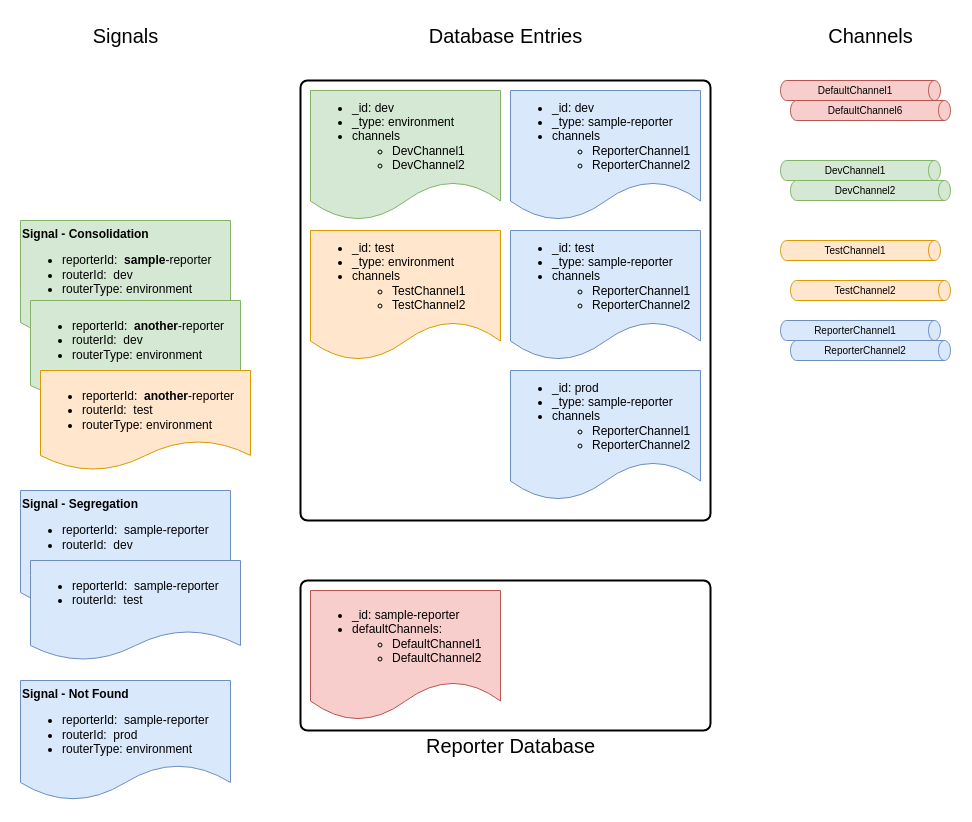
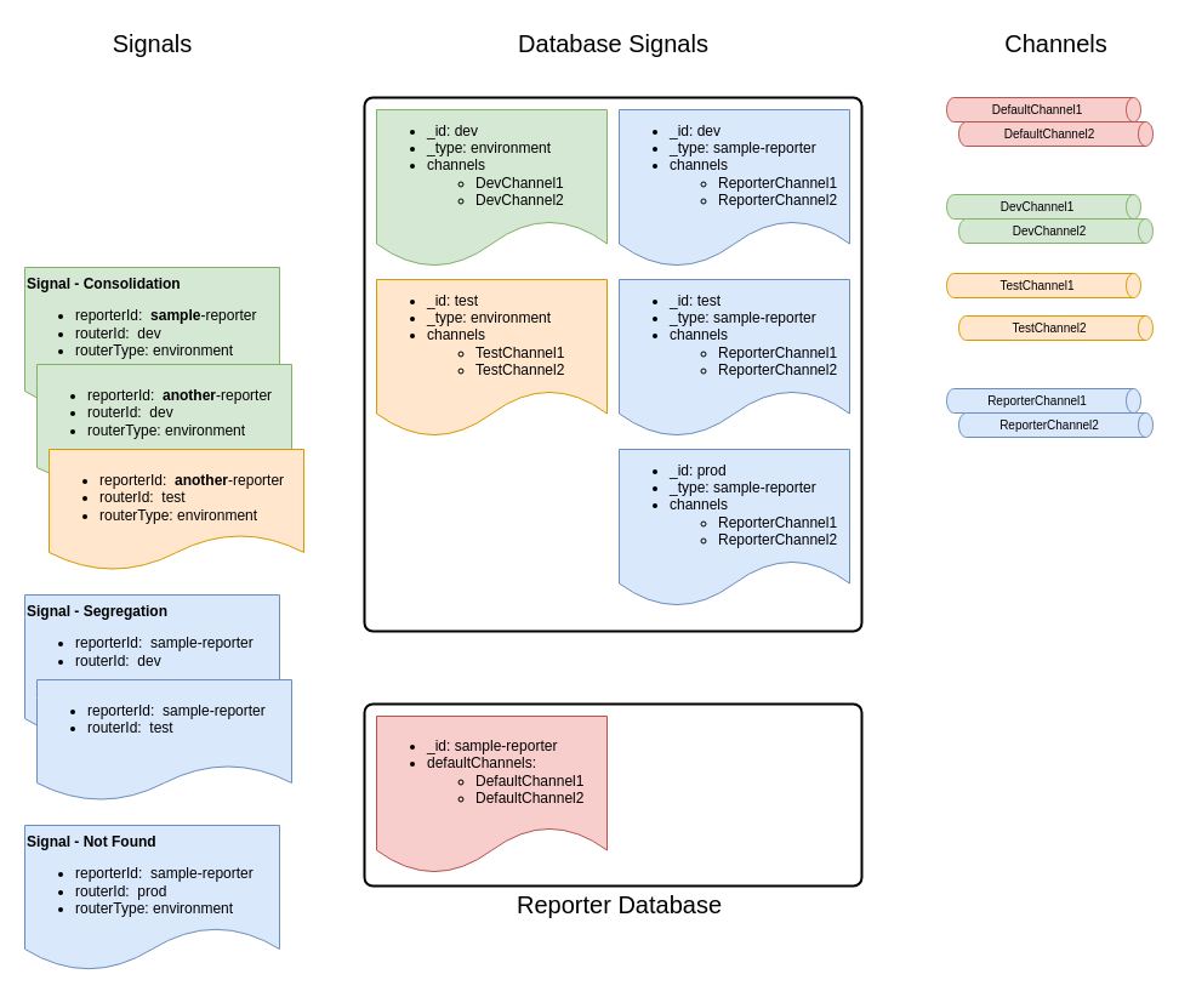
- <mxCell id="27" value="Database Entries" style="text;html=1;align=center;verticalAlign=middle;resizable=0;points=[];autosize=1;fontSize=20;" vertex="1" parent="1"><mxGeometry x="420" y="20" width="170" height="30" as="geometry" /></mxCell>
+ <mxCell id="27" value="Database Signals" style="text;html=1;align=center;verticalAlign=middle;resizable=0;points=[];autosize=1;fontSize=20;" vertex="1" parent="1"><mxGeometry x="420" y="20" width="170" height="30" as="geometry" /></mxCell>
- <mxCell id="12" value="DefaultChannel6" style="shape=cylinder3;whiteSpace=wrap;html=1;boundedLbl=1;backgroundOutline=1;size=6;strokeColor=#b85450;fillColor=#f8cecc;fontSize=10;direction=south;" vertex="1" parent="1"><mxGeometry x="790" y="100" width="160" height="20" as="geometry" /></mxCell>
+ <mxCell id="12" value="DefaultChannel2" style="shape=cylinder3;whiteSpace=wrap;html=1;boundedLbl=1;backgroundOutline=1;size=6;strokeColor=#b85450;fillColor=#f8cecc;fontSize=10;direction=south;" vertex="1" parent="1"><mxGeometry x="790" y="100" width="160" height="20" as="geometry" /></mxCell>
- <mxCell id="15" value="TestChannel1" style="shape=cylinder3;whiteSpace=wrap;html=1;boundedLbl=1;backgroundOutline=1;size=6;strokeColor=#d79b00;fillColor=#ffe6cc;fontSize=10;direction=south;" vertex="1" parent="1"><mxGeometry x="780" y="240" width="160" height="20" as="geometry" /></mxCell>
+ <mxCell id="15" value="TestChannel1" style="shape=cylinder3;whiteSpace=wrap;html=1;boundedLbl=1;backgroundOutline=1;size=6;strokeColor=#d79b00;fillColor=#ffe6cc;fontSize=10;direction=south;" vertex="1" parent="1"><mxGeometry x="780" y="225" width="160" height="20" as="geometry" /></mxCell>
- <mxCell id="16" value="TestChannel2" style="shape=cylinder3;whiteSpace=wrap;html=1;boundedLbl=1;backgroundOutline=1;size=6;strokeColor=#d79b00;fillColor=#ffe6cc;fontSize=10;direction=south;" vertex="1" parent="1"><mxGeometry x="790" y="280" width="160" height="20" as="geometry" /></mxCell>
+ <mxCell id="16" value="TestChannel2" style="shape=cylinder3;whiteSpace=wrap;html=1;boundedLbl=1;backgroundOutline=1;size=6;strokeColor=#d79b00;fillColor=#ffe6cc;fontSize=10;direction=south;" vertex="1" parent="1"><mxGeometry x="790" y="260" width="160" height="20" as="geometry" /></mxCell>
